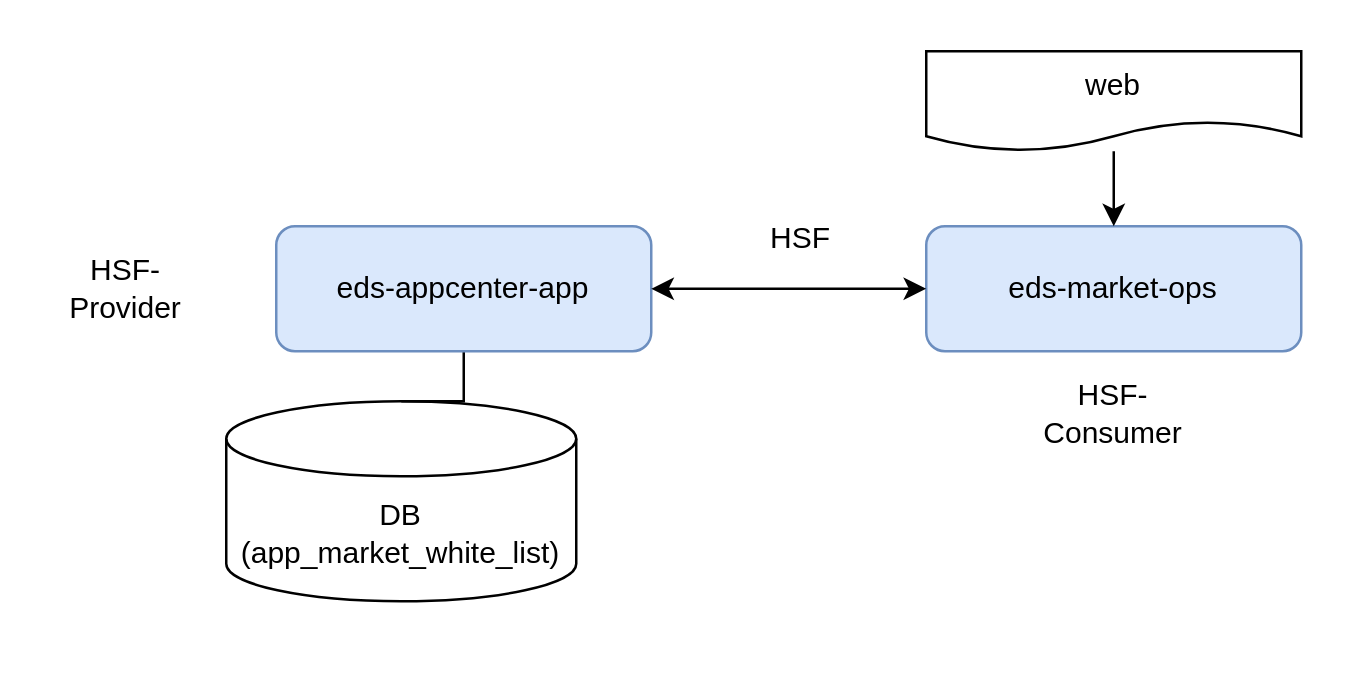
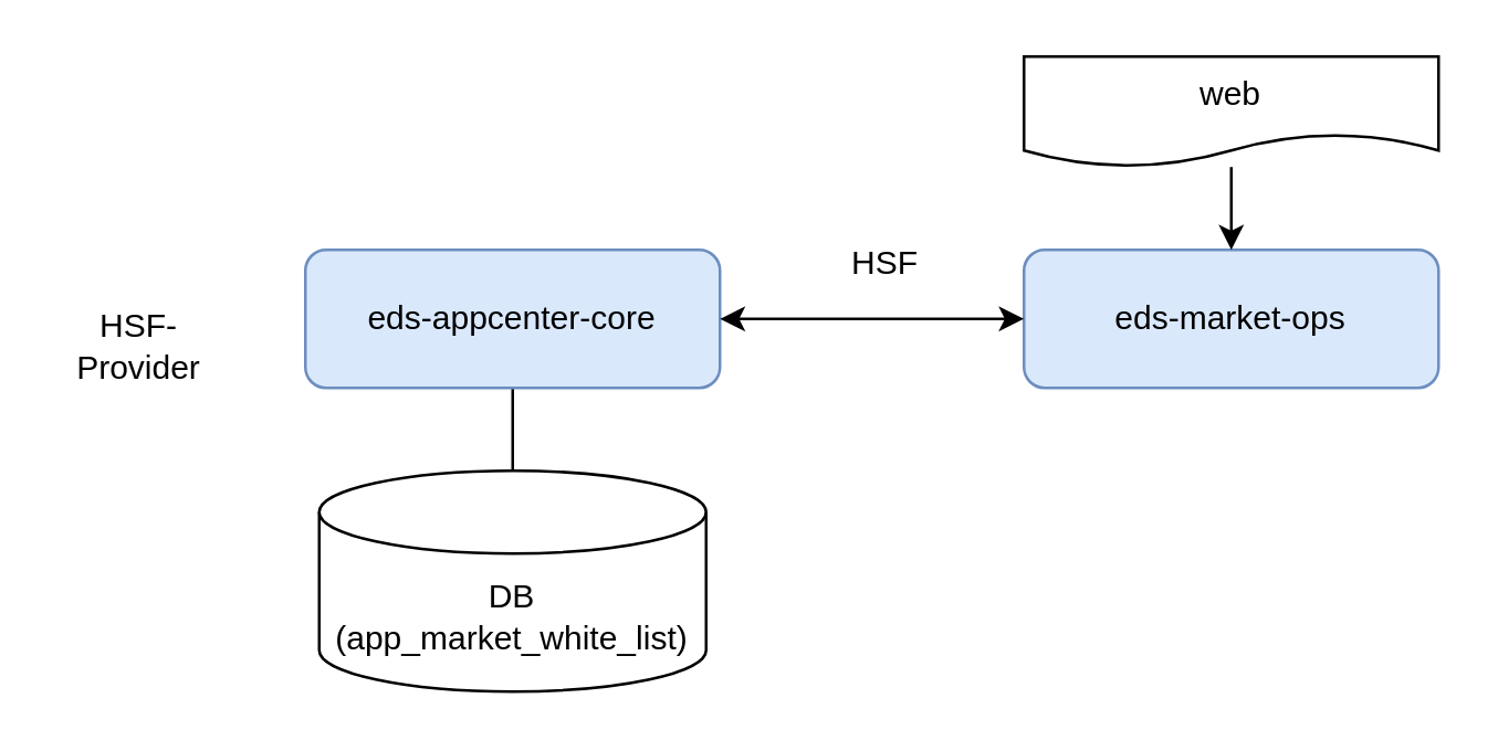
- <mxCell id="11" value="HSF-Provider" style="text;html=1;strokeColor=none;fillColor=none;align=center;verticalAlign=middle;whiteSpace=wrap;rounded=0;" vertex="1" parent="1"><mxGeometry x="20" y="100" width="60" height="30" as="geometry" /></mxCell>
+ <mxCell id="11" value="HSF-Provider" style="text;html=1;strokeColor=none;fillColor=none;align=center;verticalAlign=middle;whiteSpace=wrap;rounded=0;" vertex="1" parent="1"><mxGeometry x="20" y="110" width="60" height="30" as="geometry" /></mxCell>
- <mxCell id="4" value="eds-appcenter-app" style="rounded=1;whiteSpace=wrap;html=1;fillColor=#dae8fc;strokeColor=#6c8ebf;" vertex="1" parent="1"><mxGeometry x="110" y="90" width="150" height="50" as="geometry" /></mxCell>
+ <mxCell id="4" value="eds-appcenter-core" style="rounded=1;whiteSpace=wrap;html=1;fillColor=#dae8fc;strokeColor=#6c8ebf;" vertex="1" parent="1"><mxGeometry x="110" y="90" width="150" height="50" as="geometry" /></mxCell>
- <mxCell id="10" value="HSF-Consumer" style="text;html=1;strokeColor=none;fillColor=none;align=center;verticalAlign=middle;whiteSpace=wrap;rounded=0;" vertex="1" parent="1"><mxGeometry x="415" y="150" width="60" height="30" as="geometry" /></mxCell>
- <mxCell id="2" value="DB&lt;br&gt;(app_market_white_list)" style="shape=cylinder3;whiteSpace=wrap;html=1;boundedLbl=1;backgroundOutline=1;size=15;" vertex="1" parent="1"><mxGeometry x="90" y="160" width="140" height="80" as="geometry" /></mxCell>
+ <mxCell id="2" value="DB&lt;br&gt;(app_market_white_list)" style="shape=cylinder3;whiteSpace=wrap;html=1;boundedLbl=1;backgroundOutline=1;size=15;" vertex="1" parent="1"><mxGeometry x="115" y="170" width="140" height="80" as="geometry" /></mxCell>
